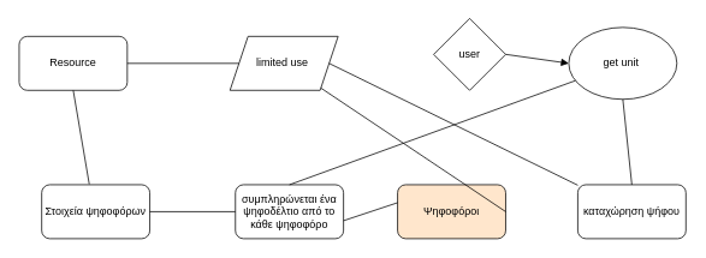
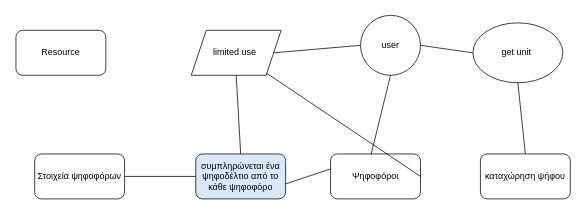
- <mxCell id="4" value="user" style="rhombus;whiteSpace=wrap;html=1;" parent="1" vertex="1"><mxGeometry x="480" y="20" width="80" height="80" as="geometry" /></mxCell>
+ <mxCell id="4" value="user" style="ellipse;whiteSpace=wrap;html=1;" parent="1" vertex="1"><mxGeometry x="480" y="20" width="80" height="80" as="geometry" /></mxCell>
- <mxCell id="15" value="" style="endArrow=block;html=1;exitX=1;exitY=0.5;exitDx=0;exitDy=0;entryX=0;entryY=0.5;entryDx=0;entryDy=0;" parent="1" source="4" target="5" edge="1"><mxGeometry width="50" height="50" relative="1" as="geometry"><mxPoint x="580" y="85" as="sourcePoint" /><mxPoint x="630" y="35" as="targetPoint" /></mxGeometry></mxCell>
+ <mxCell id="15" value="" style="endArrow=none;html=1;exitX=1;exitY=0.5;exitDx=0;exitDy=0;entryX=0;entryY=0.5;entryDx=0;entryDy=0;" parent="1" source="4" target="5" edge="1"><mxGeometry width="50" height="50" relative="1" as="geometry"><mxPoint x="580" y="85" as="sourcePoint" /><mxPoint x="630" y="35" as="targetPoint" /></mxGeometry></mxCell>
- <mxCell id="10" value="" style="endArrow=none;html=1;exitX=1;exitY=0.5;exitDx=0;exitDy=0;entryX=0;entryY=0.5;entryDx=0;entryDy=0;" parent="1" source="2" target="3" edge="1"><mxGeometry width="50" height="50" relative="1" as="geometry"><mxPoint x="170" y="95" as="sourcePoint" /><mxPoint x="220" y="45" as="targetPoint" /></mxGeometry></mxCell>
- <mxCell id="11" value="" style="endArrow=none;html=1;exitX=1;exitY=0.5;exitDx=0;exitDy=0;" parent="1" source="3" target="9" edge="1"><mxGeometry width="50" height="50" relative="1" as="geometry"><mxPoint x="410" y="95" as="sourcePoint" /><mxPoint x="460" y="45" as="targetPoint" /></mxGeometry></mxCell>
+ <mxCell id="11" value="" style="endArrow=none;html=1;exitX=1;exitY=0.5;exitDx=0;exitDy=0;entryX=0;entryY=0.5;entryDx=0;entryDy=0;" parent="1" source="3" target="4" edge="1"><mxGeometry width="50" height="50" relative="1" as="geometry"><mxPoint x="410" y="95" as="sourcePoint" /><mxPoint x="460" y="45" as="targetPoint" /></mxGeometry></mxCell>
- <mxCell id="14" value="" style="endArrow=none;html=1;exitX=0.5;exitY=0;exitDx=0;exitDy=0;" parent="1" source="7" target="5" edge="1"><mxGeometry width="50" height="50" relative="1" as="geometry"><mxPoint x="320" y="175" as="sourcePoint" /><mxPoint x="370" y="125" as="targetPoint" /></mxGeometry></mxCell>
+ <mxCell id="14" value="" style="endArrow=none;html=1;exitX=0.5;exitY=0;exitDx=0;exitDy=0;entryX=0.5;entryY=1;entryDx=0;entryDy=0;" parent="1" source="7" target="3" edge="1"><mxGeometry width="50" height="50" relative="1" as="geometry"><mxPoint x="320" y="175" as="sourcePoint" /><mxPoint x="370" y="125" as="targetPoint" /></mxGeometry></mxCell>
- <mxCell id="13" value="" style="endArrow=none;html=1;exitX=0.44;exitY=-0.01;exitDx=0;exitDy=0;exitPerimeter=0;entryX=0.5;entryY=1;entryDx=0;entryDy=0;" parent="1" source="6" target="2" edge="1"><mxGeometry width="50" height="50" relative="1" as="geometry"><mxPoint x="55" y="175" as="sourcePoint" /><mxPoint x="105" y="125" as="targetPoint" /></mxGeometry></mxCell>
+ <mxCell id="17" value="" style="endArrow=none;html=1;exitX=0.45;exitY=0.017;exitDx=0;exitDy=0;exitPerimeter=0;entryX=0.5;entryY=1;entryDx=0;entryDy=0;" parent="1" source="8" target="4" edge="1"><mxGeometry width="50" height="50" relative="1" as="geometry"><mxPoint x="480" y="165" as="sourcePoint" /><mxPoint x="530" y="115" as="targetPoint" /></mxGeometry></mxCell>
- <mxCell id="7" value="συμπληρώνεται ένα ψηφοδέλτιο από το κάθε ψηφοφόρο" style="rounded=1;whiteSpace=wrap;html=1;" parent="1" vertex="1"><mxGeometry x="260" y="205" width="120" height="60" as="geometry" /></mxCell>
+ <mxCell id="7" value="συμπληρώνεται ένα ψηφοδέλτιο από το κάθε ψηφοφόρο" style="rounded=1;whiteSpace=wrap;html=1;fillColor=#dae8fc;" parent="1" vertex="1"><mxGeometry x="260" y="205" width="120" height="60" as="geometry" /></mxCell>
- <mxCell id="8" value="Ψηφοφόροι" style="rounded=1;whiteSpace=wrap;html=1;fillColor=#ffe6cc;" parent="1" vertex="1"><mxGeometry x="440" y="205" width="120" height="60" as="geometry" /></mxCell>
+ <mxCell id="8" value="Ψηφοφόροι" style="rounded=1;whiteSpace=wrap;html=1;" parent="1" vertex="1"><mxGeometry x="440" y="205" width="120" height="60" as="geometry" /></mxCell>
